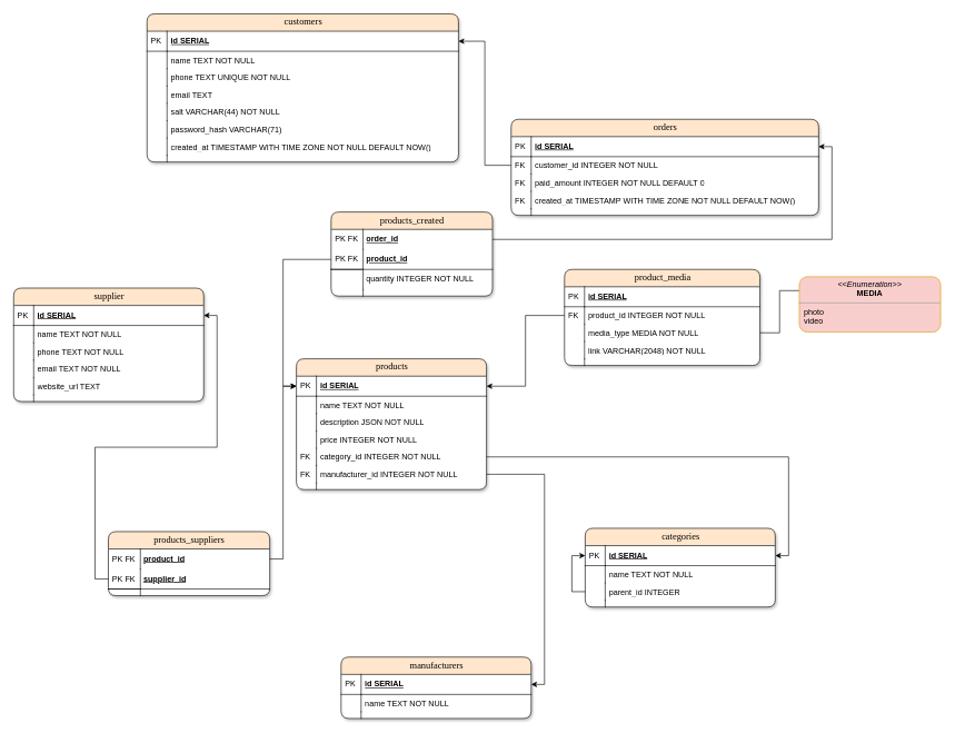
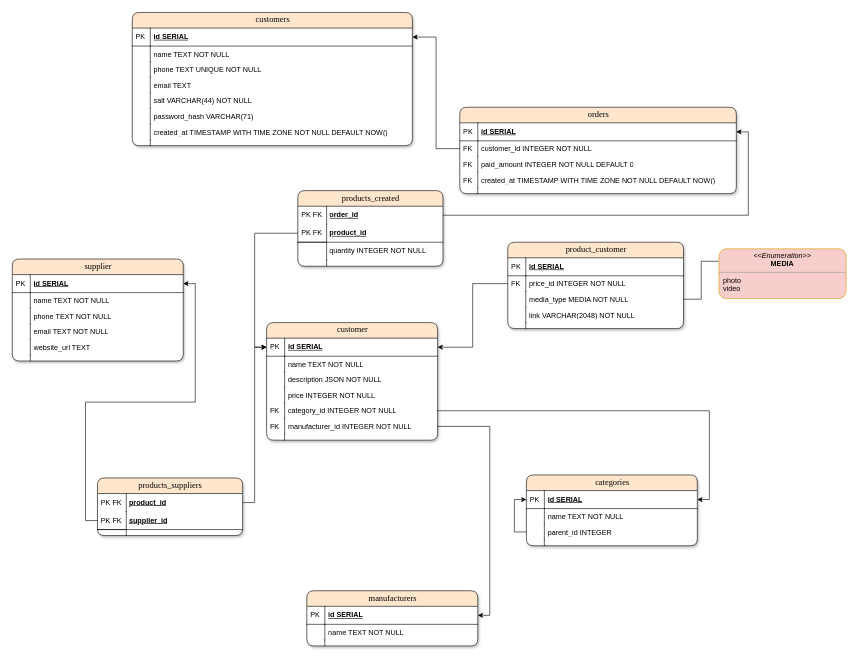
- <mxCell id="17" value="product_media" style="swimlane;html=1;fontStyle=0;childLayout=stackLayout;horizontal=1;startSize=26;fillColor=#ffe6cc;horizontalStack=0;resizeParent=1;resizeLast=0;collapsible=1;marginBottom=0;swimlaneFillColor=#ffffff;align=center;shadow=1;comic=0;labelBackgroundColor=none;strokeWidth=1;fontFamily=Verdana;fontSize=14;strokeColor=default;rounded=1;sketch=0;glass=0;swimlaneLine=1;" parent="1" vertex="1"><mxGeometry x="846" y="403" width="293" height="144" as="geometry" /></mxCell>
+ <mxCell id="17" value="product_customer" style="swimlane;html=1;fontStyle=0;childLayout=stackLayout;horizontal=1;startSize=26;fillColor=#ffe6cc;horizontalStack=0;resizeParent=1;resizeLast=0;collapsible=1;marginBottom=0;swimlaneFillColor=#ffffff;align=center;shadow=1;comic=0;labelBackgroundColor=none;strokeWidth=1;fontFamily=Verdana;fontSize=14;strokeColor=default;rounded=1;sketch=0;glass=0;swimlaneLine=1;" parent="1" vertex="1"><mxGeometry x="846" y="403" width="293" height="144" as="geometry" /></mxCell>
- <mxCell id="20" value="product_id INTEGER NOT NULL" style="shape=partialRectangle;top=0;left=0;right=0;bottom=0;html=1;align=left;verticalAlign=top;fillColor=none;spacingLeft=34;spacingRight=4;whiteSpace=wrap;overflow=hidden;rotatable=0;points=[[0,0.5],[1,0.5]];portConstraint=eastwest;dropTarget=0;rounded=1;" parent="17" vertex="1"><mxGeometry y="56" width="293" height="26" as="geometry" /></mxCell>
+ <mxCell id="20" value="price_id INTEGER NOT NULL" style="shape=partialRectangle;top=0;left=0;right=0;bottom=0;html=1;align=left;verticalAlign=top;fillColor=none;spacingLeft=34;spacingRight=4;whiteSpace=wrap;overflow=hidden;rotatable=0;points=[[0,0.5],[1,0.5]];portConstraint=eastwest;dropTarget=0;rounded=1;" parent="17" vertex="1"><mxGeometry y="56" width="293" height="26" as="geometry" /></mxCell>
- <mxCell id="2" value="products" style="swimlane;html=1;fontStyle=0;childLayout=stackLayout;horizontal=1;startSize=26;fillColor=#ffe6cc;horizontalStack=0;resizeParent=1;resizeLast=0;collapsible=1;marginBottom=0;swimlaneFillColor=#ffffff;align=center;shadow=1;comic=0;labelBackgroundColor=none;strokeWidth=1;fontFamily=Verdana;fontSize=14;strokeColor=default;rounded=1;sketch=0;glass=0;swimlaneLine=1;" parent="1" vertex="1"><mxGeometry x="444" y="537" width="285" height="196" as="geometry" /></mxCell>
+ <mxCell id="2" value="customer" style="swimlane;html=1;fontStyle=0;childLayout=stackLayout;horizontal=1;startSize=26;fillColor=#ffe6cc;horizontalStack=0;resizeParent=1;resizeLast=0;collapsible=1;marginBottom=0;swimlaneFillColor=#ffffff;align=center;shadow=1;comic=0;labelBackgroundColor=none;strokeWidth=1;fontFamily=Verdana;fontSize=14;strokeColor=default;rounded=1;sketch=0;glass=0;swimlaneLine=1;" parent="1" vertex="1"><mxGeometry x="444" y="537" width="285" height="196" as="geometry" /></mxCell>
